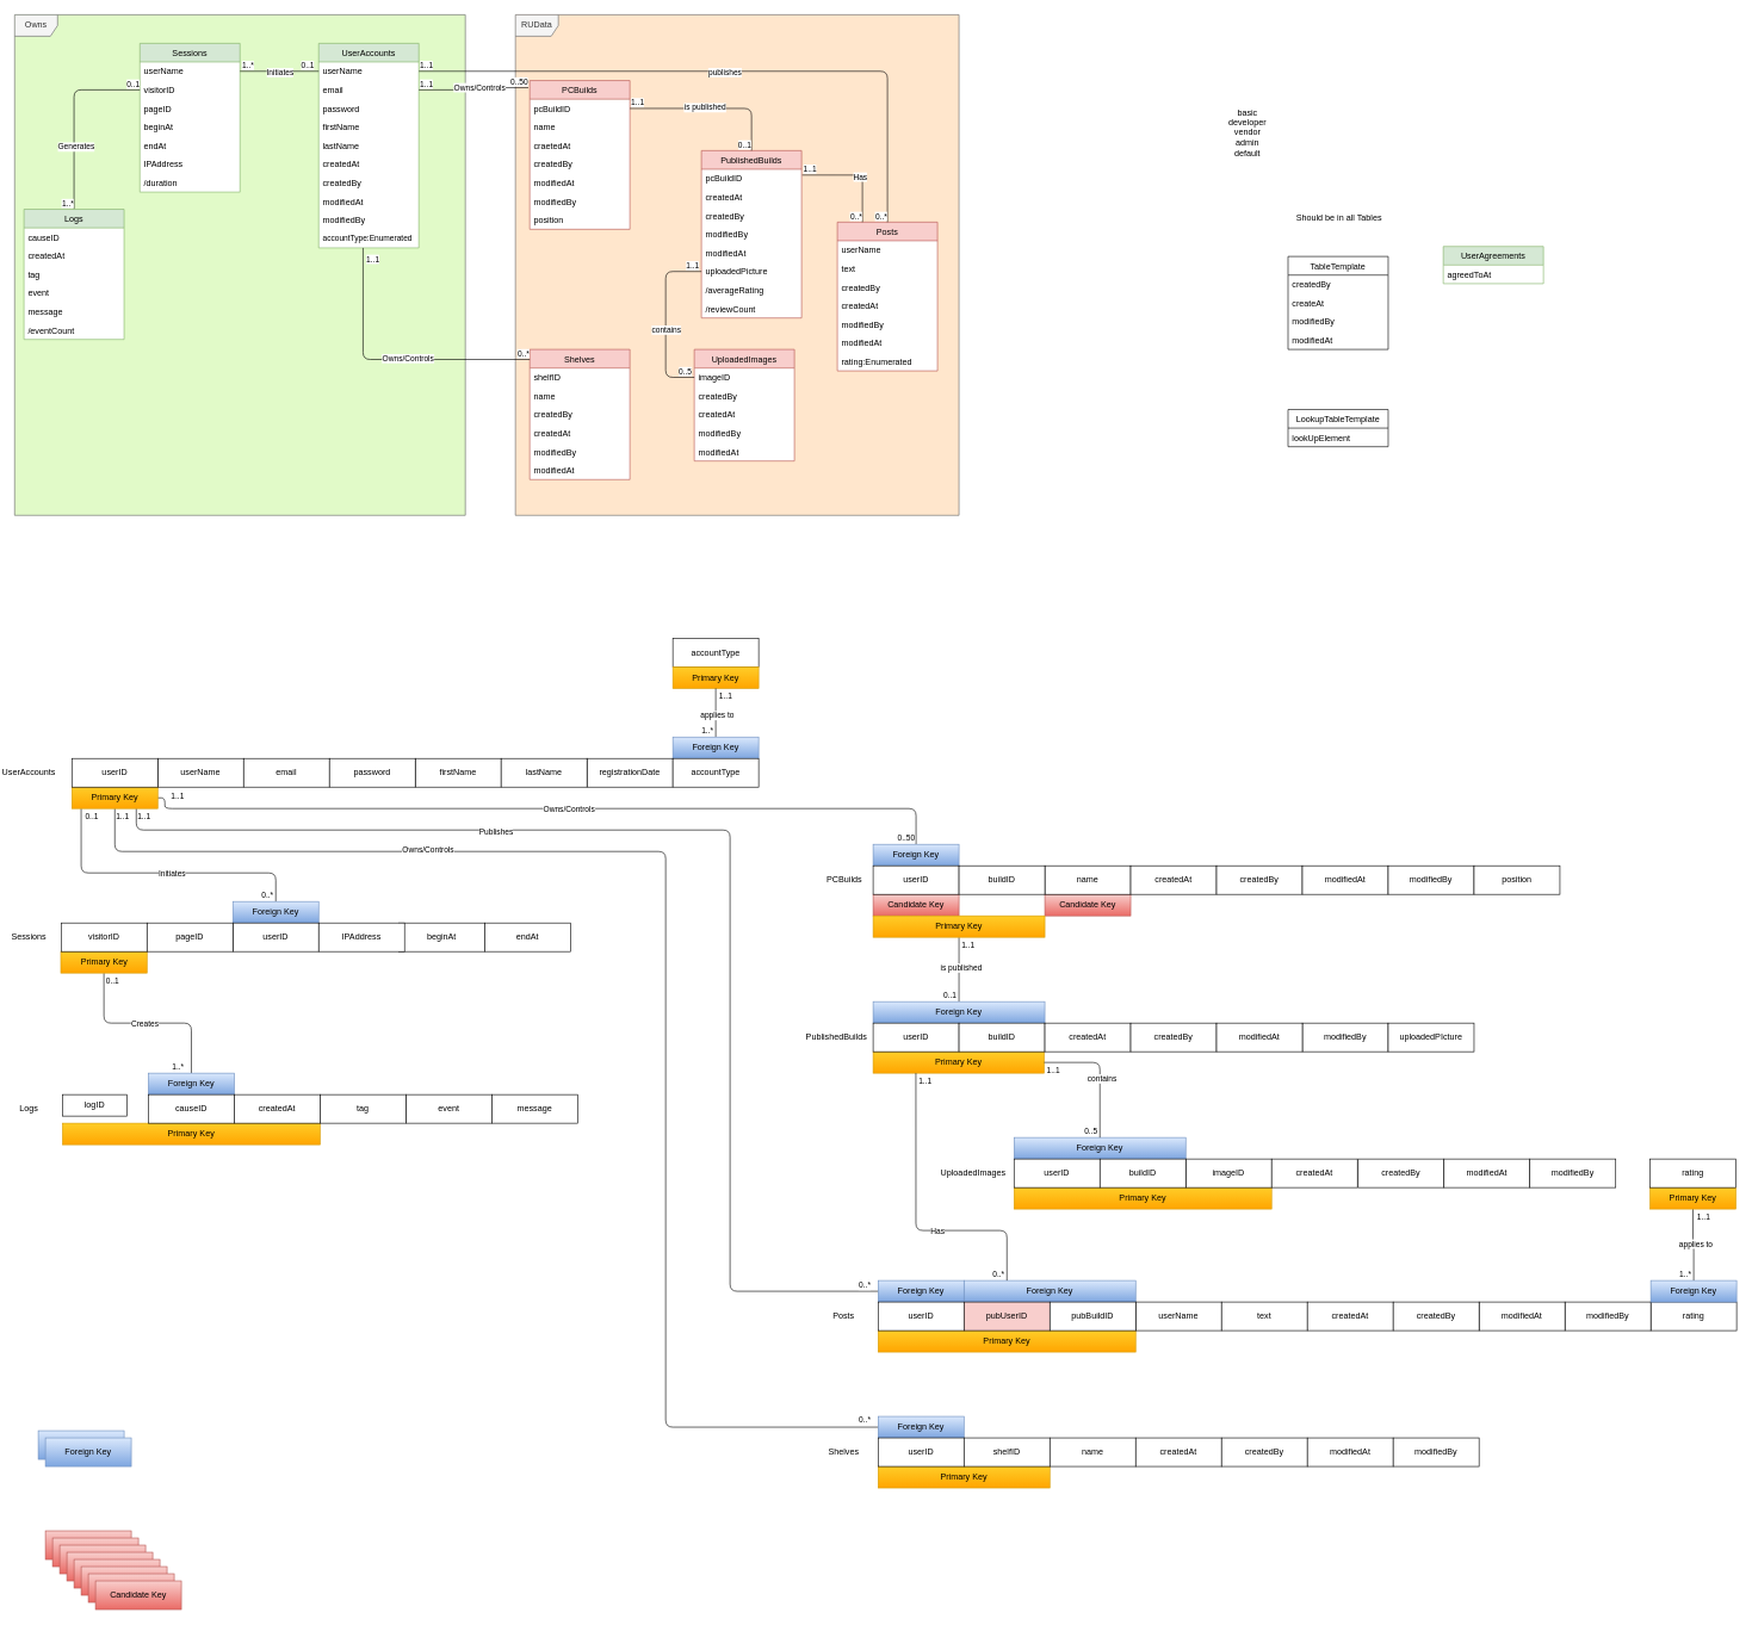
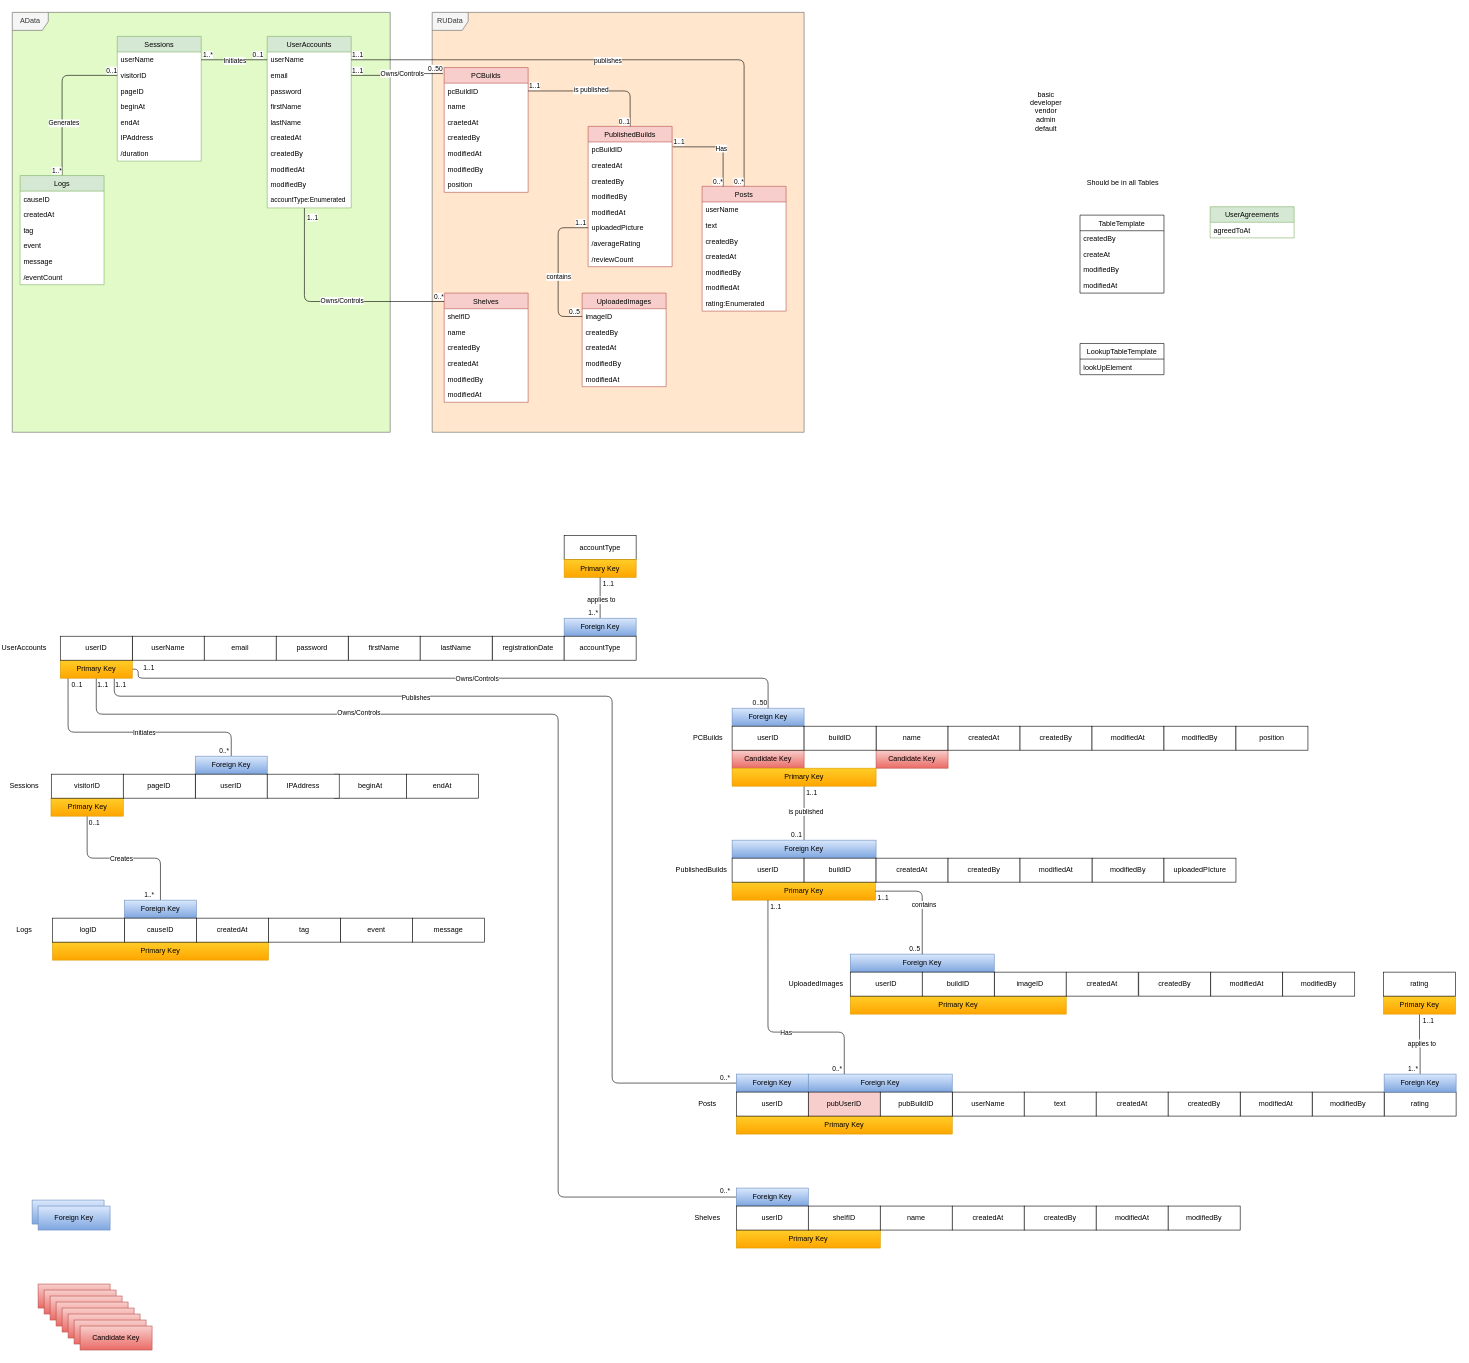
- <mxCell id="3" value="Owns" style="shape=umlFrame;whiteSpace=wrap;html=1;recursiveResize=1;gradientDirection=north;swimlaneFillColor=#E1FAC8;strokeColor=#666666;fillColor=#f5f5f5;fontColor=#333333;" parent="1" vertex="1"><mxGeometry x="20" y="20" width="630" height="700" as="geometry" /></mxCell>
+ <mxCell id="3" value="AData" style="shape=umlFrame;whiteSpace=wrap;html=1;recursiveResize=1;gradientDirection=north;swimlaneFillColor=#E1FAC8;strokeColor=#666666;fillColor=#f5f5f5;fontColor=#333333;" parent="1" vertex="1"><mxGeometry x="20" y="20" width="630" height="700" as="geometry" /></mxCell>
- <mxCell id="217" value="logID" style="rounded=0;whiteSpace=wrap;html=1;" parent="208" vertex="1"><mxGeometry x="67" y="30" width="90" height="30" as="geometry" /></mxCell>
+ <mxCell id="217" value="logID" style="rounded=0;whiteSpace=wrap;html=1;" parent="208" vertex="1"><mxGeometry x="67" y="30" width="120" height="40" as="geometry" /></mxCell>
